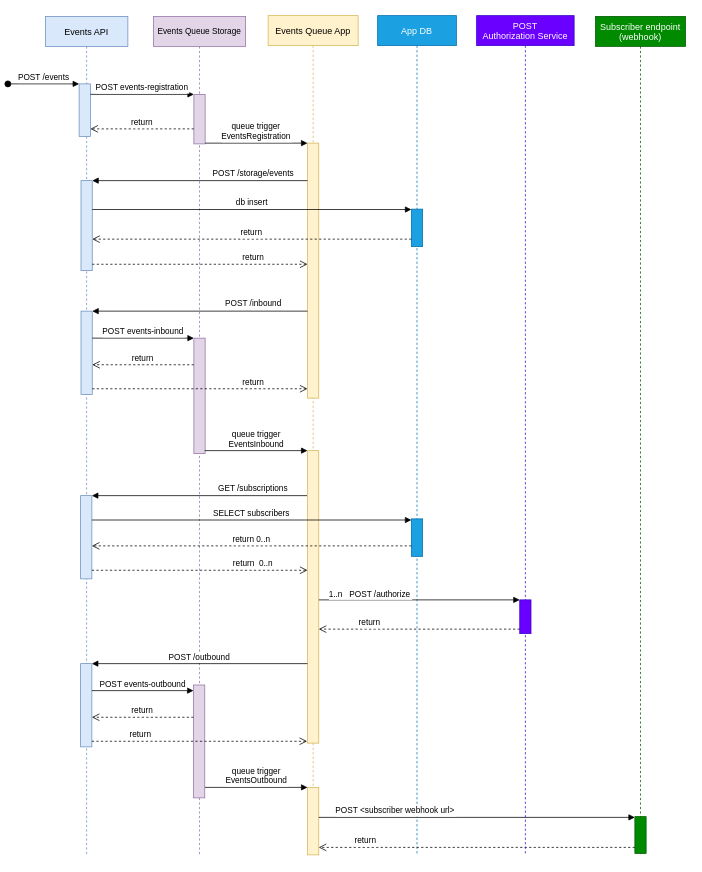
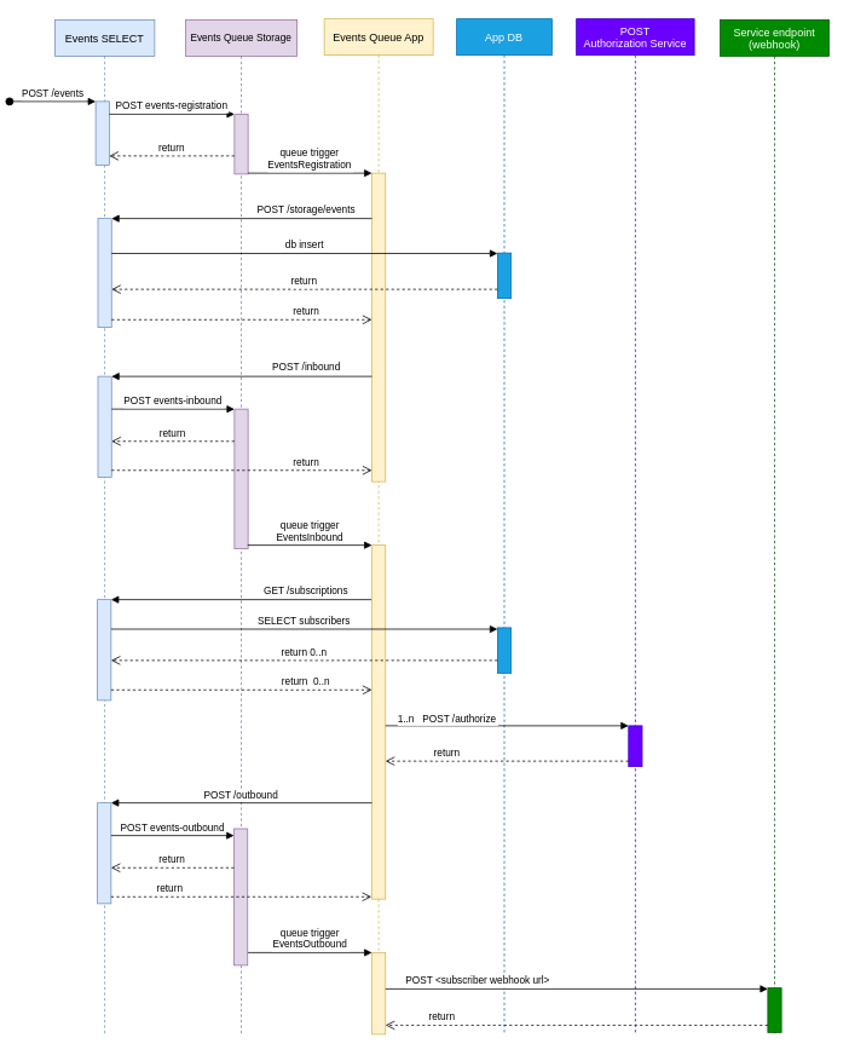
- <mxCell id="28" value="Subscriber endpoint&#10;(webhook)" style="shape=umlLifeline;perimeter=lifelinePerimeter;container=1;collapsible=0;recursiveResize=0;rounded=0;shadow=0;strokeWidth=1;fillColor=#008a00;strokeColor=#005700;fontColor=#ffffff;" vertex="1" parent="1"><mxGeometry x="753.5" y="21" width="120" height="1119" as="geometry" /></mxCell>
+ <mxCell id="28" value="Service endpoint&#10;(webhook)" style="shape=umlLifeline;perimeter=lifelinePerimeter;container=1;collapsible=0;recursiveResize=0;rounded=0;shadow=0;strokeWidth=1;fillColor=#008a00;strokeColor=#005700;fontColor=#ffffff;" vertex="1" parent="1"><mxGeometry x="753.5" y="21" width="120" height="1119" as="geometry" /></mxCell>
- <mxCell id="2" value="Events API" style="shape=umlLifeline;perimeter=lifelinePerimeter;container=1;collapsible=0;recursiveResize=0;rounded=0;shadow=0;strokeWidth=1;fillColor=#dae8fc;strokeColor=#6c8ebf;" parent="1" vertex="1"><mxGeometry x="20" y="21" width="110" height="1119" as="geometry" /></mxCell>
+ <mxCell id="2" value="Events SELECT" style="shape=umlLifeline;perimeter=lifelinePerimeter;container=1;collapsible=0;recursiveResize=0;rounded=0;shadow=0;strokeWidth=1;fillColor=#dae8fc;strokeColor=#6c8ebf;" parent="1" vertex="1"><mxGeometry x="20" y="21" width="110" height="1119" as="geometry" /></mxCell>
